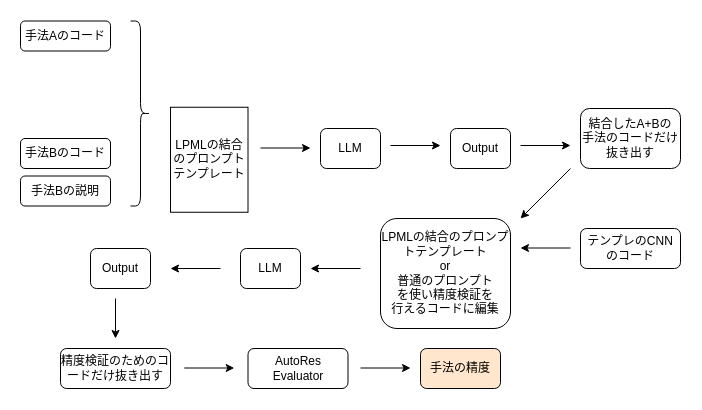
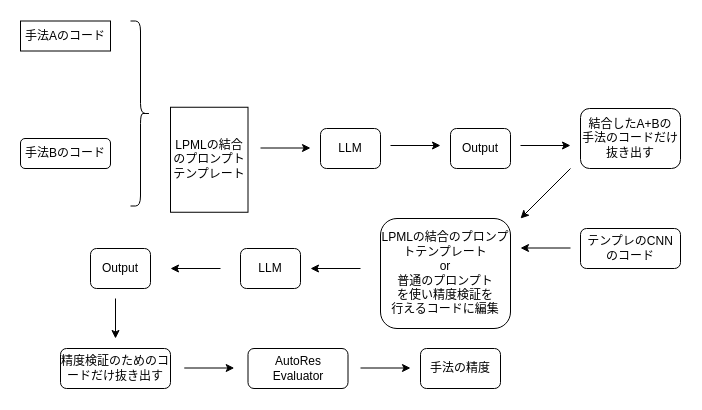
- <mxCell id="4" value="手法Aのコード" style="rounded=1;whiteSpace=wrap;html=1;" vertex="1" parent="1"><mxGeometry x="20" y="20.5" width="90" height="30" as="geometry" /></mxCell>
+ <mxCell id="4" value="手法Aのコード" style="whiteSpace=wrap;html=1;rounded=0;" vertex="1" parent="1"><mxGeometry x="20" y="20.5" width="90" height="30" as="geometry" /></mxCell>
- <mxCell id="6" value="手法Bの説明" style="rounded=1;whiteSpace=wrap;html=1;" vertex="1" parent="1"><mxGeometry x="20" y="175.5" width="90" height="30" as="geometry" /></mxCell>
- <mxCell id="26" value="手法の精度" style="rounded=1;whiteSpace=wrap;html=1;fillColor=#ffe6cc;" vertex="1" parent="1"><mxGeometry x="420" y="348" width="80" height="40" as="geometry" /></mxCell>
+ <mxCell id="26" value="手法の精度" style="rounded=1;whiteSpace=wrap;html=1;" vertex="1" parent="1"><mxGeometry x="420" y="348" width="80" height="40" as="geometry" /></mxCell>
